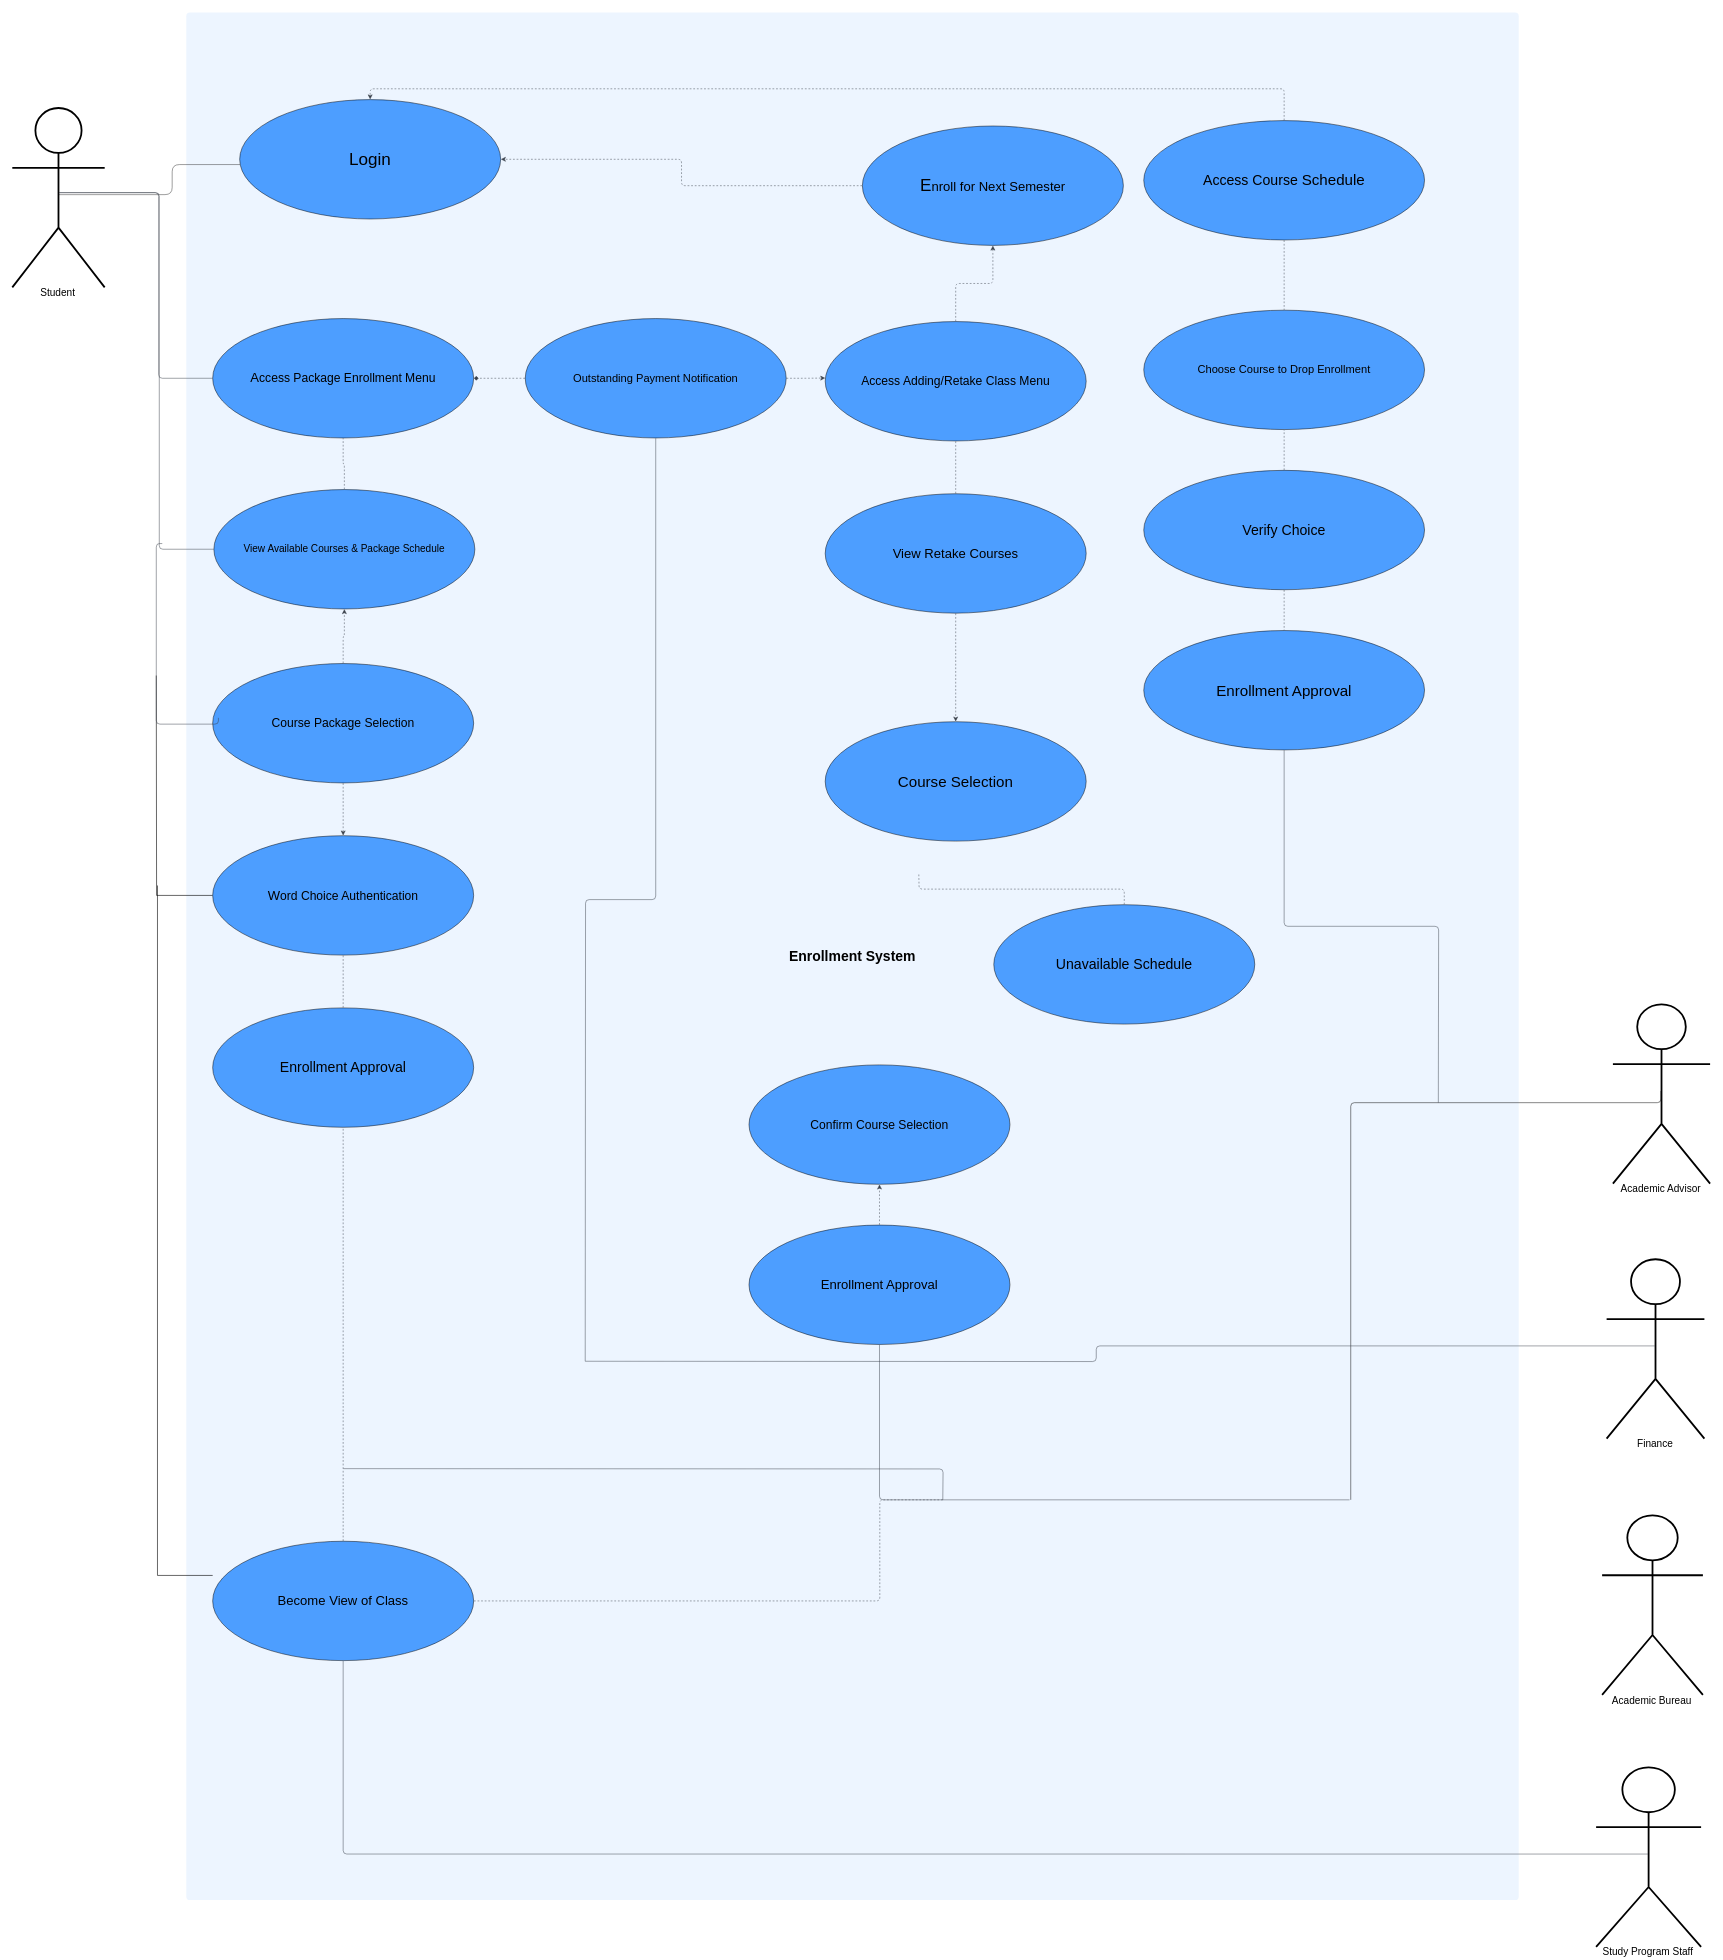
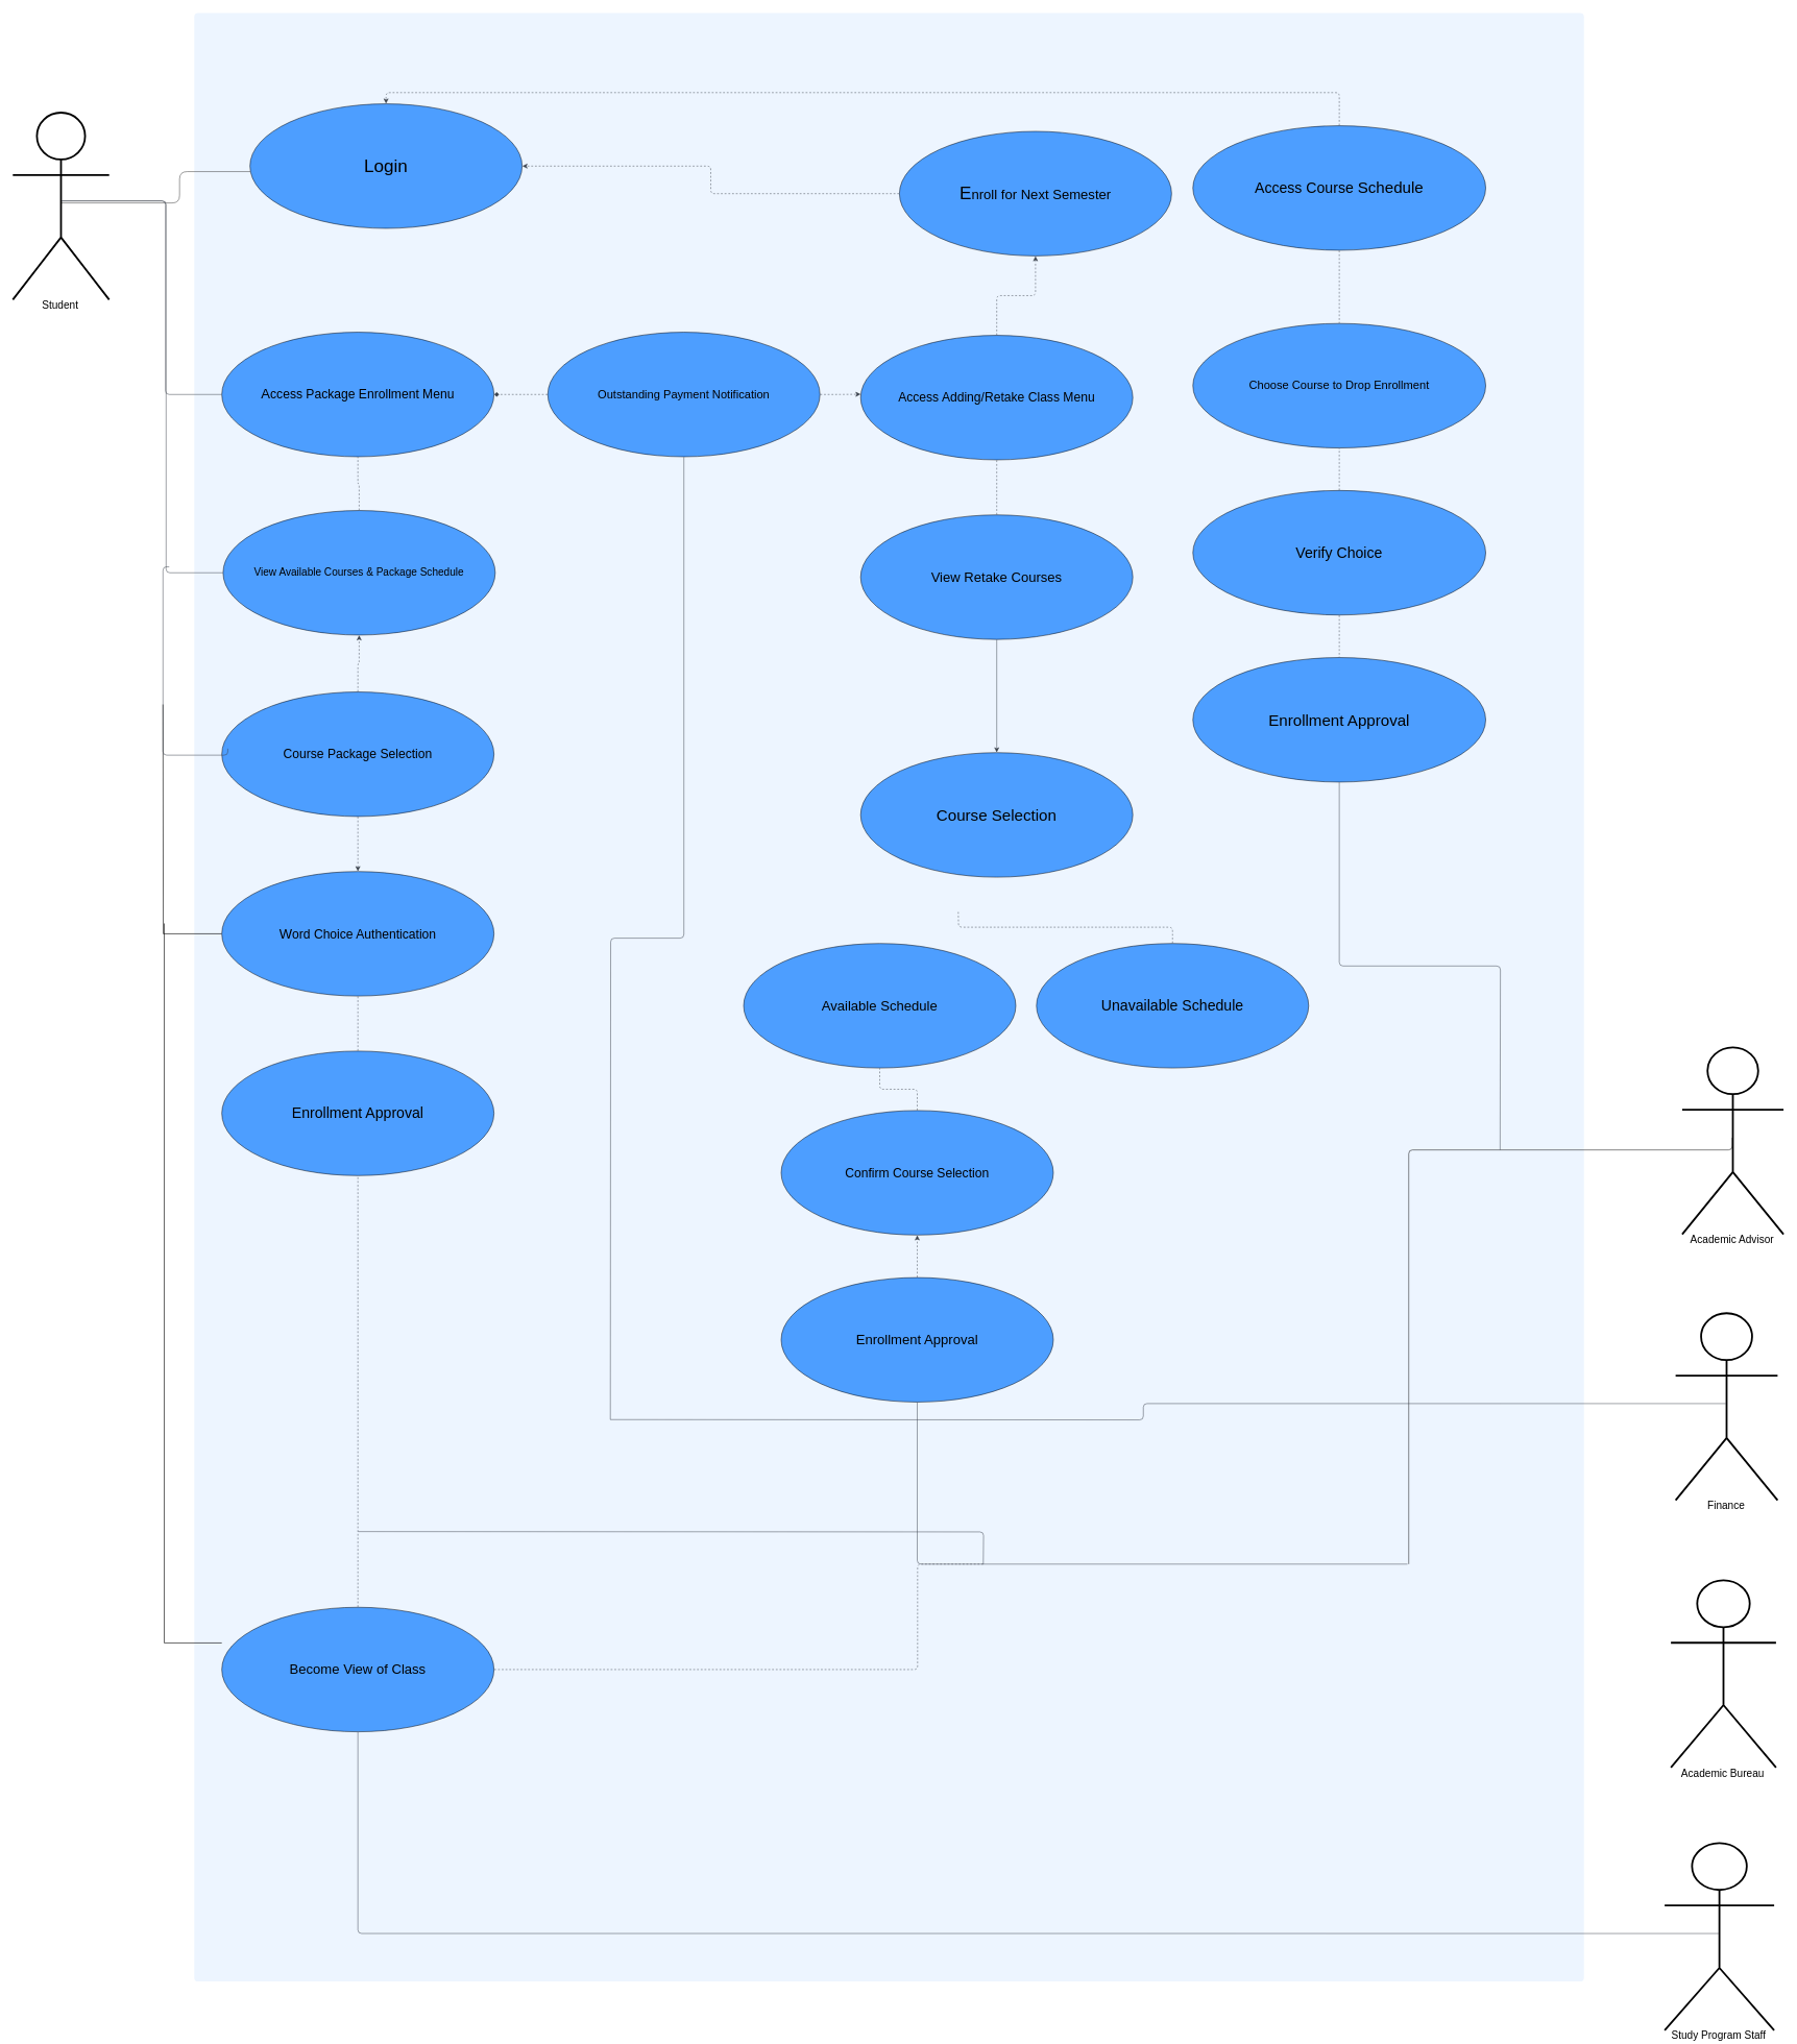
- <mxCell id="25" value="" style="html=1;jettySize=18;whiteSpace=wrap;fontSize=13;strokeColor=#3a414a;strokeOpacity=100;dashed=1;fixDash=1;strokeWidth=0.8;rounded=1;arcSize=12;edgeStyle=orthogonalEdgeStyle;startArrow=none;exitX=0.5;exitY=1.002;exitPerimeter=0;entryX=0.5;entryY=-0.002;entryPerimeter=0;lucidId=60nalCUxcx2g;" edge="1" parent="1" source="17" target="18"><mxGeometry width="100" height="100" relative="1" as="geometry"><Array as="points" /></mxGeometry></mxCell>
+ <mxCell id="25" value="" style="html=1;jettySize=18;whiteSpace=wrap;fontSize=13;strokeColor=#3a414a;strokeOpacity=100;dashed=0;fixDash=1;strokeWidth=0.8;rounded=1;arcSize=12;edgeStyle=orthogonalEdgeStyle;startArrow=none;exitX=0.5;exitY=1.002;exitPerimeter=0;entryX=0.5;entryY=-0.002;entryPerimeter=0;lucidId=60nalCUxcx2g;" edge="1" parent="1" source="17" target="18"><mxGeometry width="100" height="100" relative="1" as="geometry"><Array as="points" /></mxGeometry></mxCell>
+ <mxCell id="19" value="Available Schedule" style="html=1;overflow=block;blockSpacing=1;whiteSpace=wrap;ellipse;fontSize=21.8;spacing=3.8;strokeOpacity=100;fillOpacity=100;rounded=1;absoluteArcSize=1;arcSize=12;fillColor=#4d9eff;strokeWidth=0.8;lucidId=dIY~kzbBoCHS;" vertex="1" parent="1"><mxGeometry x="1188" y="1507" width="435" height="199" as="geometry" /></mxCell>
+ <mxCell id="23" value="" style="html=1;jettySize=18;whiteSpace=wrap;fontSize=13;strokeColor=#3a414a;strokeOpacity=100;dashed=1;fixDash=1;strokeWidth=0.8;rounded=1;arcSize=12;edgeStyle=orthogonalEdgeStyle;endArrow=none;exitX=0.5;exitY=-0.002;exitPerimeter=0;entryX=0.5;entryY=1.002;entryPerimeter=0;lucidId=kPnaphxNM7dR;" edge="1" parent="1" source="20" target="19"><mxGeometry width="100" height="100" relative="1" as="geometry"><Array as="points" /></mxGeometry></mxCell>
